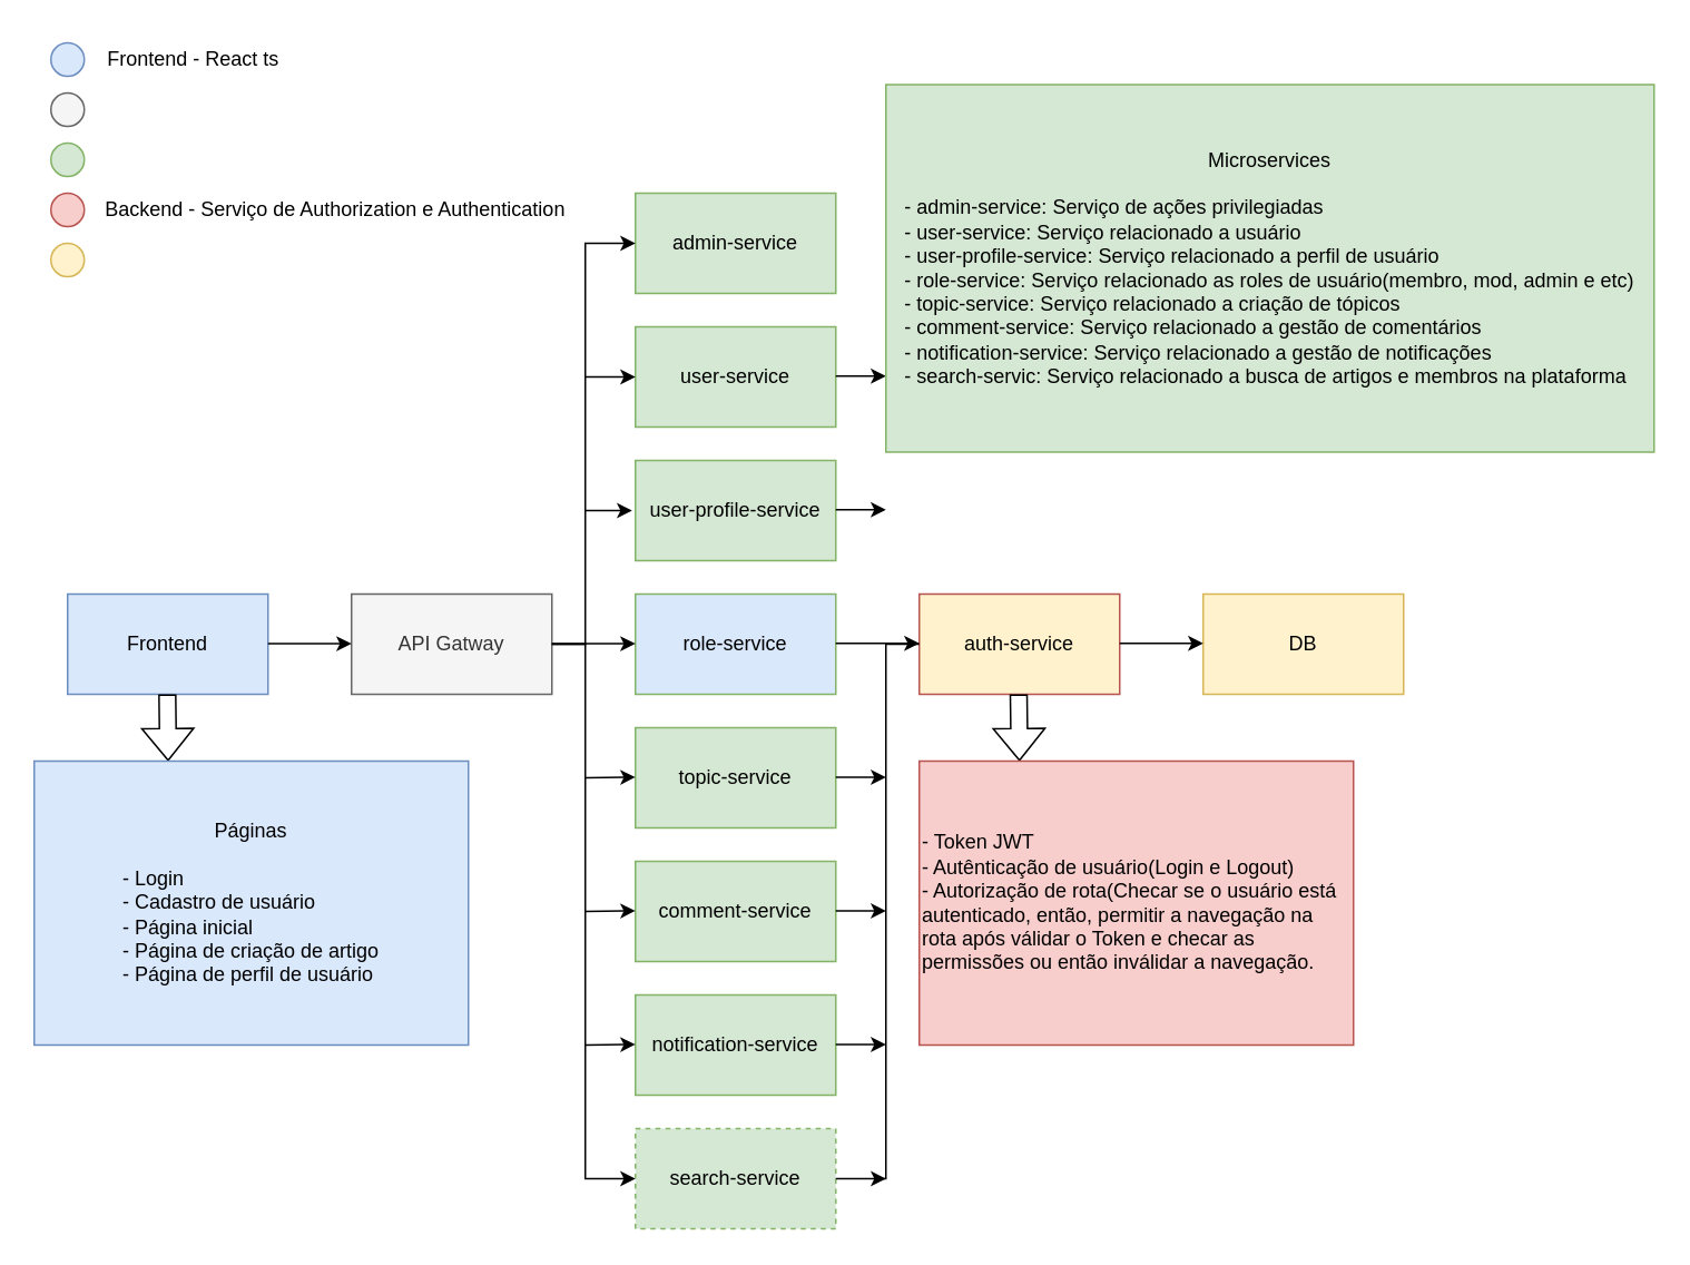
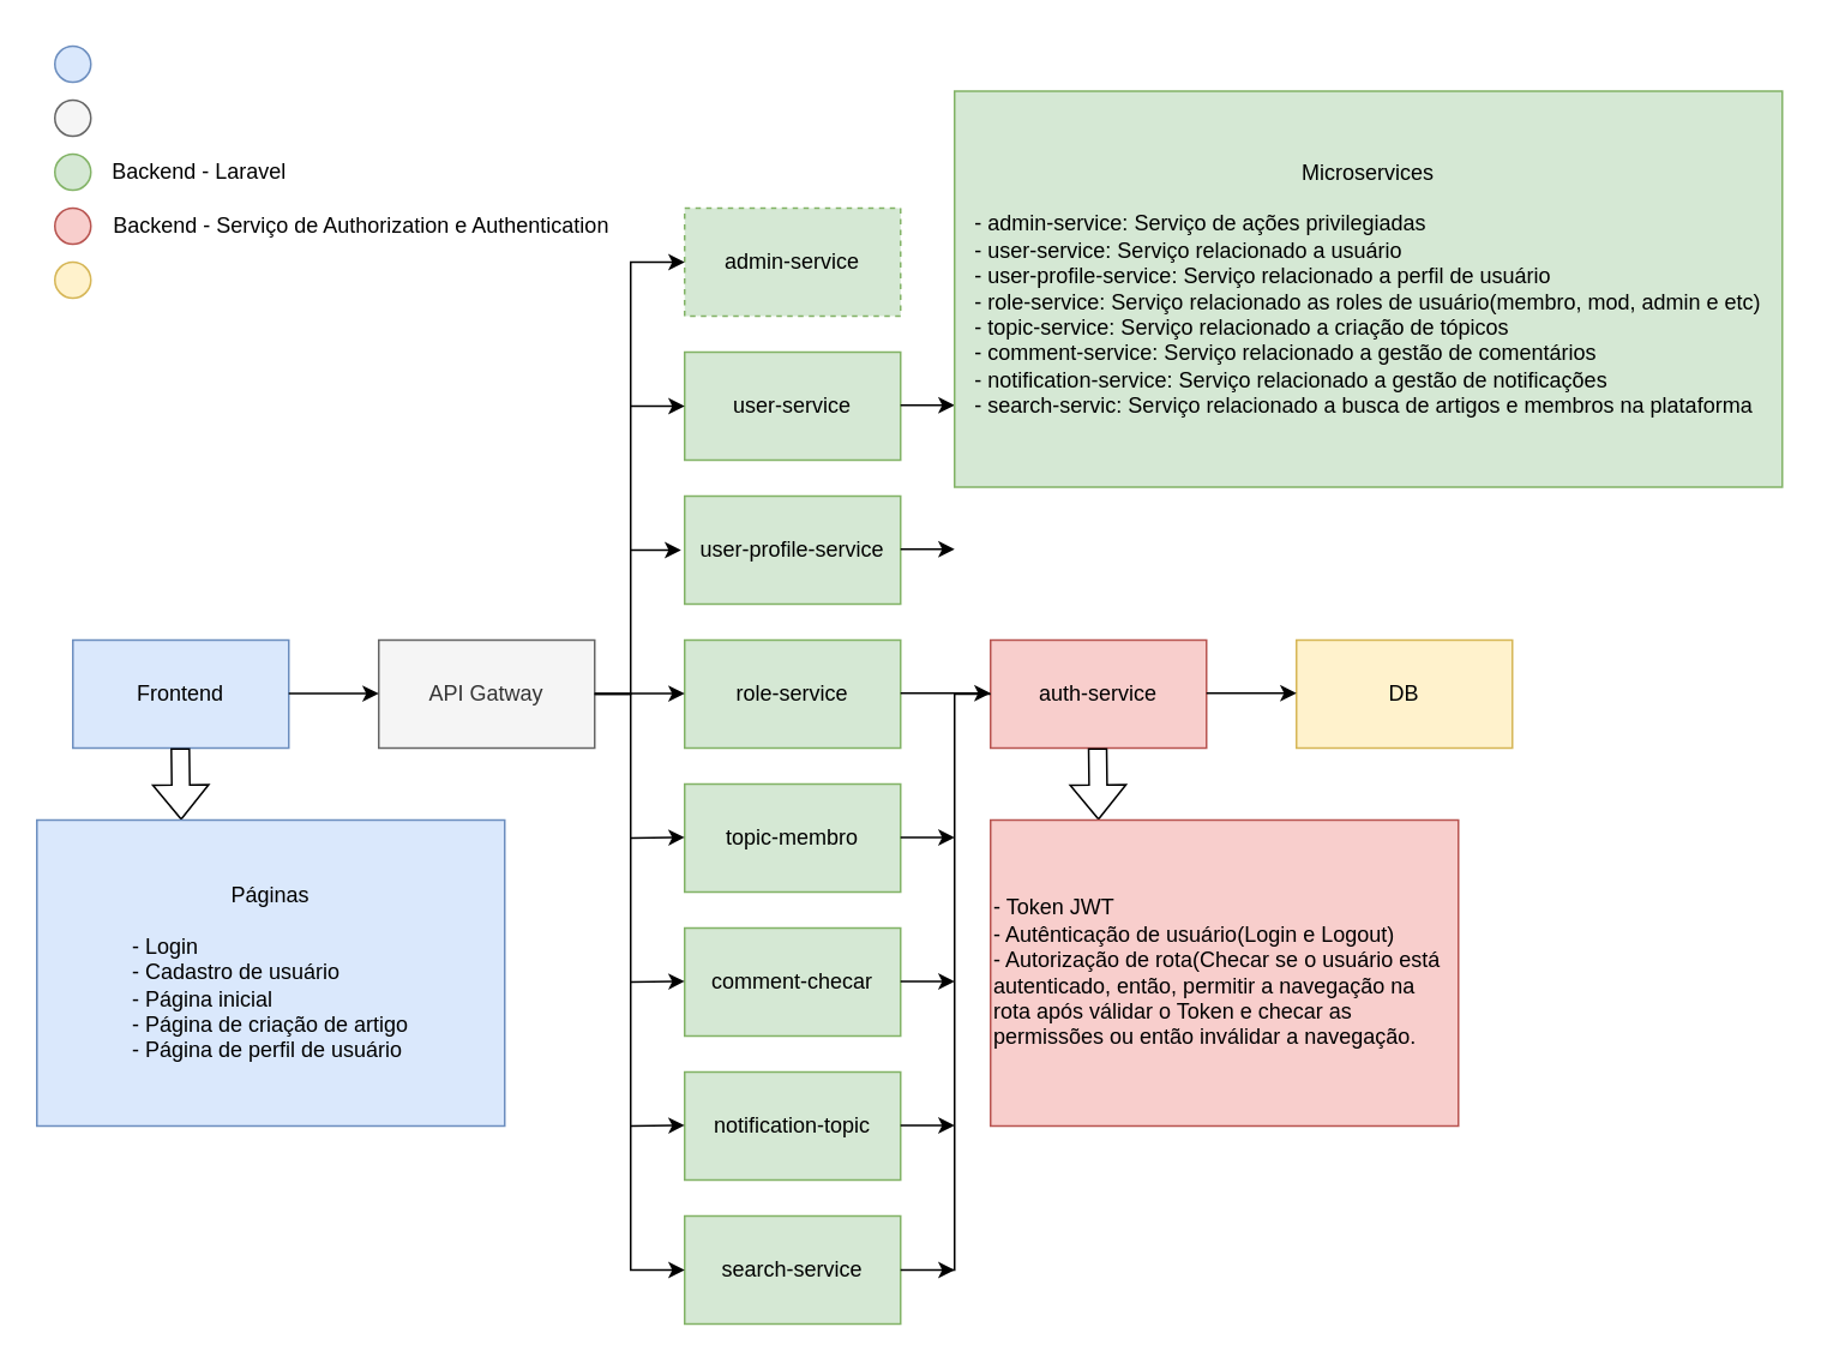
- <mxCell id="36" value="Frontend - React ts" style="text;html=1;align=center;verticalAlign=middle;resizable=0;points=[];autosize=1;strokeColor=none;fillColor=none;" parent="1" vertex="1"><mxGeometry x="50" y="20" width="130" height="30" as="geometry" /></mxCell>
+ <mxCell id="37" value="Backend - Laravel" style="text;html=1;align=center;verticalAlign=middle;resizable=0;points=[];autosize=1;strokeColor=none;fillColor=none;" parent="1" vertex="1"><mxGeometry x="50" y="80" width="120" height="30" as="geometry" /></mxCell>
- <mxCell id="12" value="admin-service" style="rounded=0;whiteSpace=wrap;html=1;fillColor=#d5e8d4;strokeColor=#82b366;" parent="1" vertex="1"><mxGeometry x="380" y="115" width="120" height="60" as="geometry" /></mxCell>
+ <mxCell id="12" value="admin-service" style="rounded=0;whiteSpace=wrap;html=1;fillColor=#d5e8d4;strokeColor=#82b366;dashed=1;" parent="1" vertex="1"><mxGeometry x="380" y="115" width="120" height="60" as="geometry" /></mxCell>
- <mxCell id="5" value="role-service" style="rounded=0;whiteSpace=wrap;html=1;fillColor=#dae8fc;strokeColor=#82b366;" parent="1" vertex="1"><mxGeometry x="380" y="355" width="120" height="60" as="geometry" /></mxCell>
+ <mxCell id="5" value="role-service" style="rounded=0;whiteSpace=wrap;html=1;fillColor=#d5e8d4;strokeColor=#82b366;" parent="1" vertex="1"><mxGeometry x="380" y="355" width="120" height="60" as="geometry" /></mxCell>
- <mxCell id="6" value="auth-service" style="rounded=0;whiteSpace=wrap;html=1;fillColor=#fff2cc;strokeColor=#b85450;" parent="1" vertex="1"><mxGeometry x="550" y="355" width="120" height="60" as="geometry" /></mxCell>
+ <mxCell id="6" value="auth-service" style="rounded=0;whiteSpace=wrap;html=1;fillColor=#f8cecc;strokeColor=#b85450;" parent="1" vertex="1"><mxGeometry x="550" y="355" width="120" height="60" as="geometry" /></mxCell>
- <mxCell id="8" value="topic-service" style="rounded=0;whiteSpace=wrap;html=1;fillColor=#d5e8d4;strokeColor=#82b366;" parent="1" vertex="1"><mxGeometry x="380" y="435" width="120" height="60" as="geometry" /></mxCell>
+ <mxCell id="8" value="topic-membro" style="rounded=0;whiteSpace=wrap;html=1;fillColor=#d5e8d4;strokeColor=#82b366;" parent="1" vertex="1"><mxGeometry x="380" y="435" width="120" height="60" as="geometry" /></mxCell>
- <mxCell id="9" value="comment-service" style="rounded=0;whiteSpace=wrap;html=1;fillColor=#d5e8d4;strokeColor=#82b366;" parent="1" vertex="1"><mxGeometry x="380" y="515" width="120" height="60" as="geometry" /></mxCell>
+ <mxCell id="9" value="comment-checar" style="rounded=0;whiteSpace=wrap;html=1;fillColor=#d5e8d4;strokeColor=#82b366;" parent="1" vertex="1"><mxGeometry x="380" y="515" width="120" height="60" as="geometry" /></mxCell>
- <mxCell id="10" value="notification-service" style="rounded=0;whiteSpace=wrap;html=1;fillColor=#d5e8d4;strokeColor=#82b366;" parent="1" vertex="1"><mxGeometry x="380" y="595" width="120" height="60" as="geometry" /></mxCell>
+ <mxCell id="10" value="notification-topic" style="rounded=0;whiteSpace=wrap;html=1;fillColor=#d5e8d4;strokeColor=#82b366;" parent="1" vertex="1"><mxGeometry x="380" y="595" width="120" height="60" as="geometry" /></mxCell>
- <mxCell id="11" value="search-service" style="rounded=0;whiteSpace=wrap;html=1;fillColor=#d5e8d4;strokeColor=#82b366;dashed=1;" parent="1" vertex="1"><mxGeometry x="380" y="675" width="120" height="60" as="geometry" /></mxCell>
+ <mxCell id="11" value="search-service" style="rounded=0;whiteSpace=wrap;html=1;fillColor=#d5e8d4;strokeColor=#82b366;" parent="1" vertex="1"><mxGeometry x="380" y="675" width="120" height="60" as="geometry" /></mxCell>
